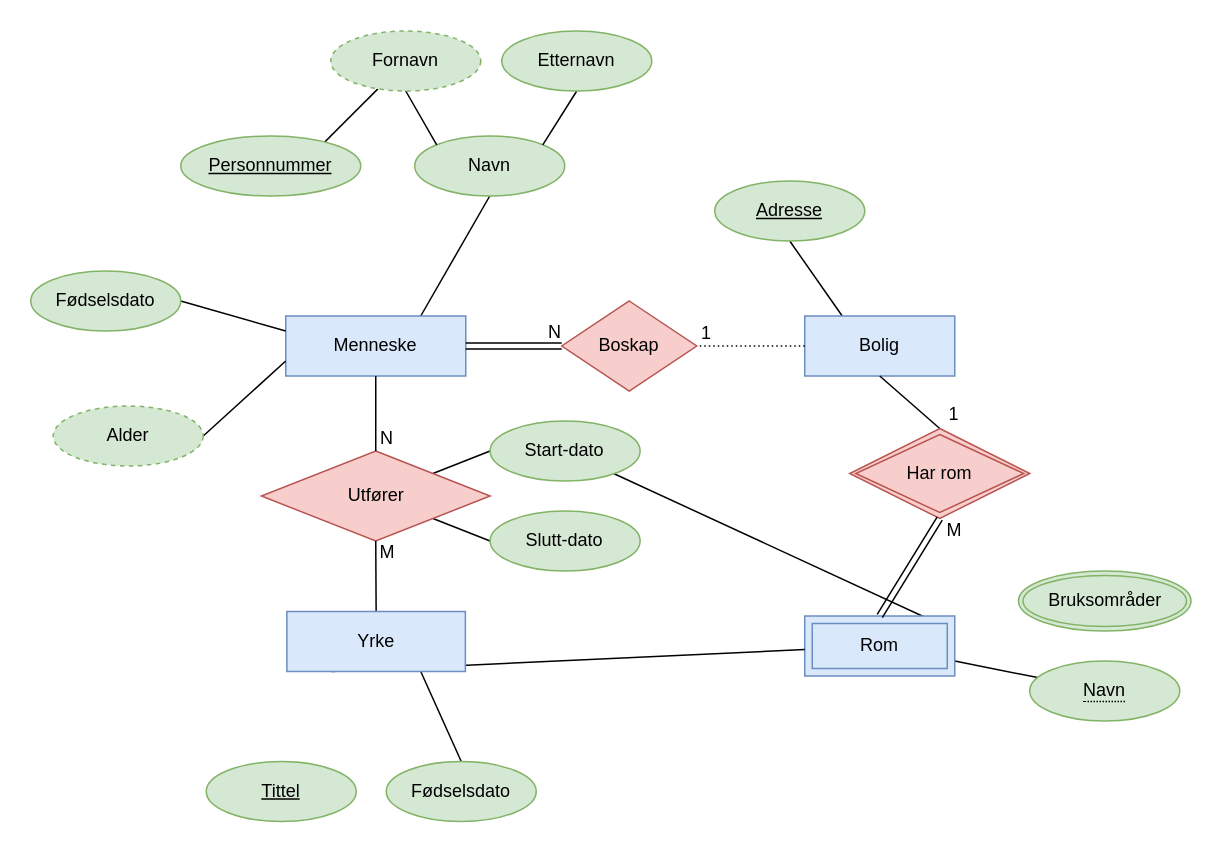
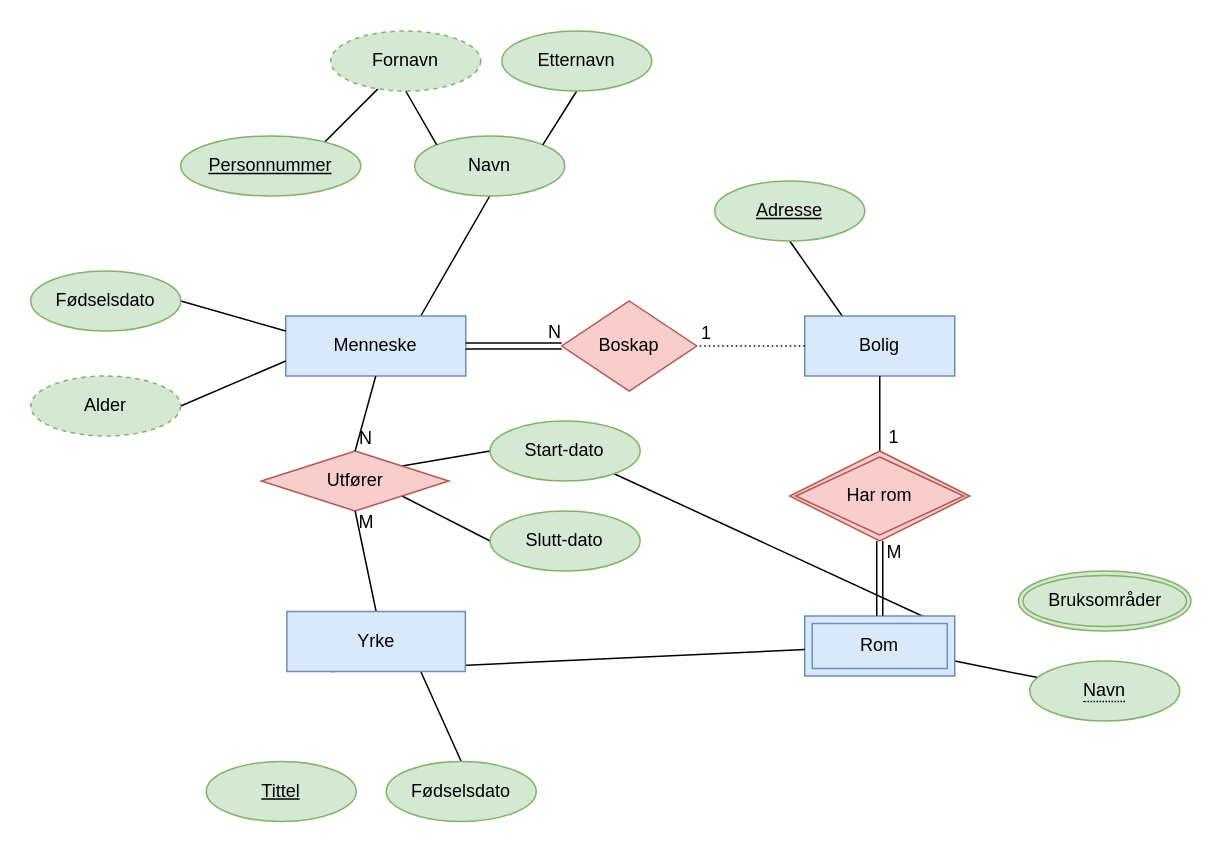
- <mxCell id="10" value="Alder" style="ellipse;whiteSpace=wrap;html=1;align=center;dashed=1;fillColor=#d5e8d4;strokeColor=#82b366;" parent="1" vertex="1"><mxGeometry x="35" y="270" width="100" height="40" as="geometry" /></mxCell>
+ <mxCell id="10" value="Alder" style="ellipse;whiteSpace=wrap;html=1;align=center;dashed=1;fillColor=#d5e8d4;strokeColor=#82b366;" parent="1" vertex="1"><mxGeometry x="20" y="250" width="100" height="40" as="geometry" /></mxCell>
- <mxCell id="36" value="Har rom" style="shape=rhombus;double=1;perimeter=rhombusPerimeter;whiteSpace=wrap;html=1;align=center;fillColor=#f8cecc;strokeColor=#b85450;" parent="1" vertex="1"><mxGeometry x="566" y="285" width="120" height="60" as="geometry" /></mxCell>
+ <mxCell id="36" value="Har rom" style="shape=rhombus;double=1;perimeter=rhombusPerimeter;whiteSpace=wrap;html=1;align=center;fillColor=#f8cecc;strokeColor=#b85450;" parent="1" vertex="1"><mxGeometry x="526" y="300" width="120" height="60" as="geometry" /></mxCell>
- <mxCell id="26" value="Utfører" style="shape=rhombus;perimeter=rhombusPerimeter;whiteSpace=wrap;html=1;align=center;fillColor=#f8cecc;strokeColor=#b85450;" parent="1" vertex="1"><mxGeometry x="173.75" y="300" width="152.5" height="60" as="geometry" /></mxCell>
+ <mxCell id="26" value="Utfører" style="shape=rhombus;perimeter=rhombusPerimeter;whiteSpace=wrap;html=1;align=center;fillColor=#f8cecc;strokeColor=#b85450;" parent="1" vertex="1"><mxGeometry x="173.75" y="300" width="125" height="40" as="geometry" /></mxCell>
